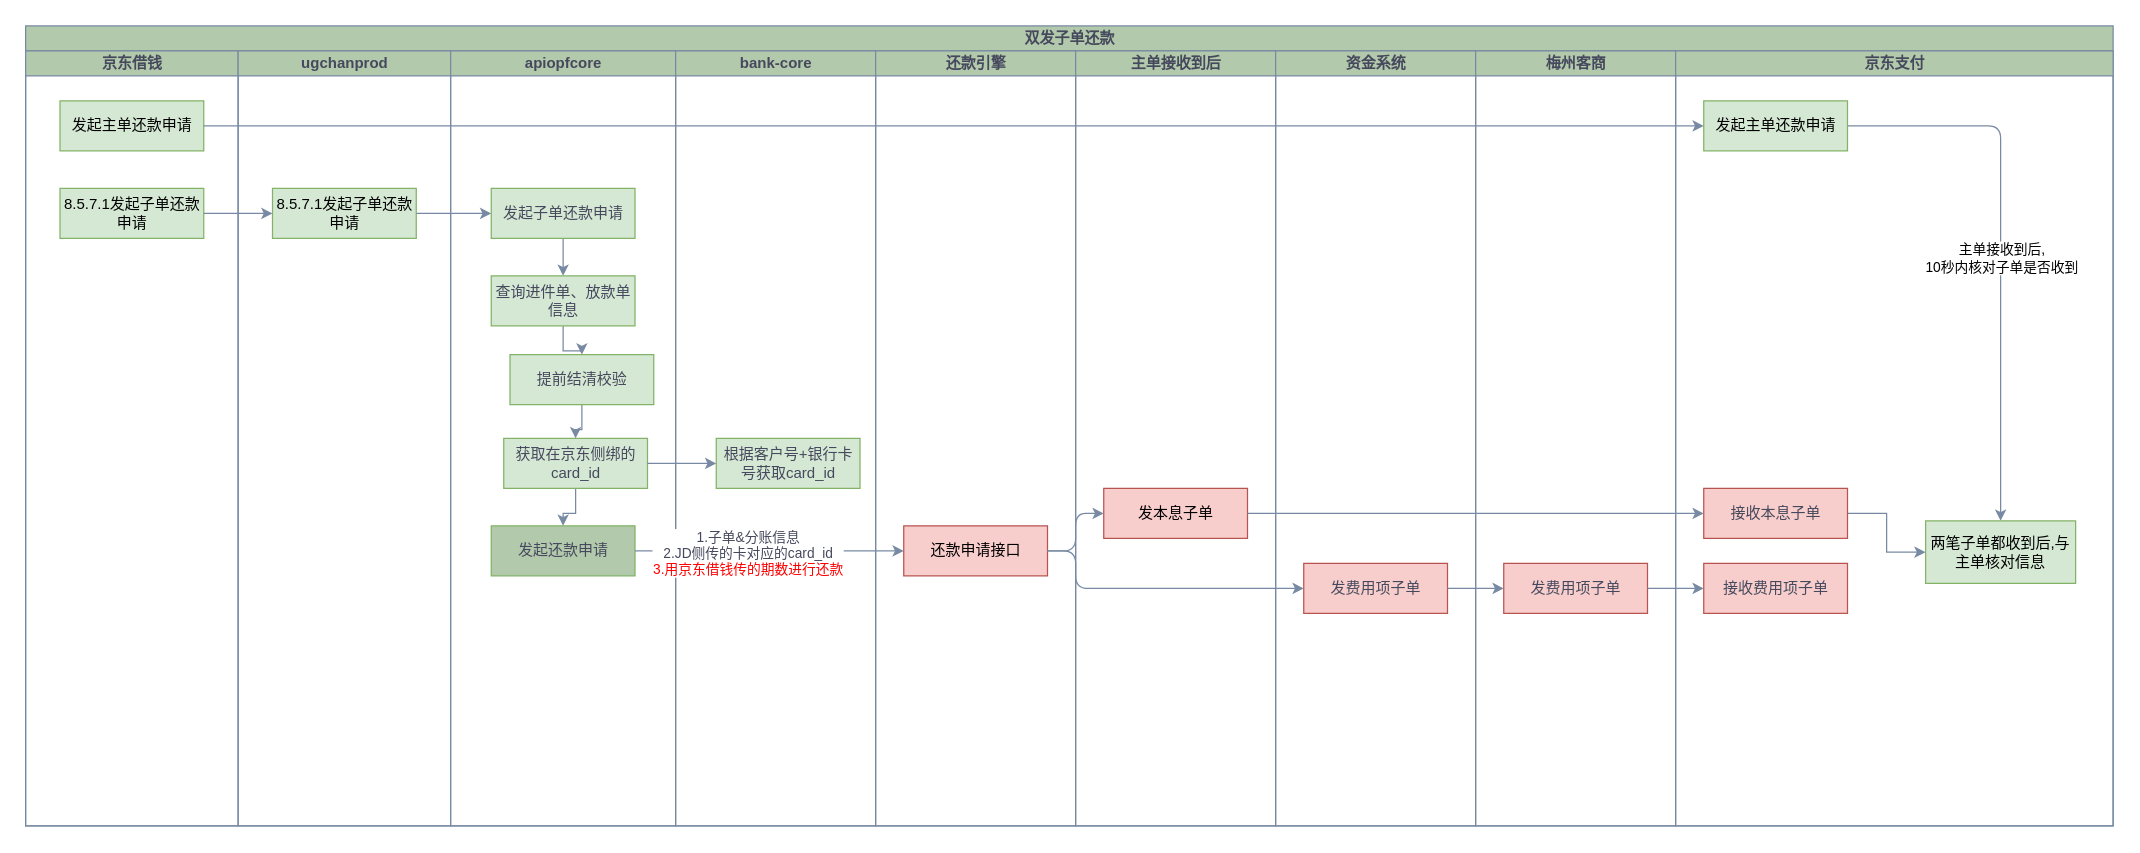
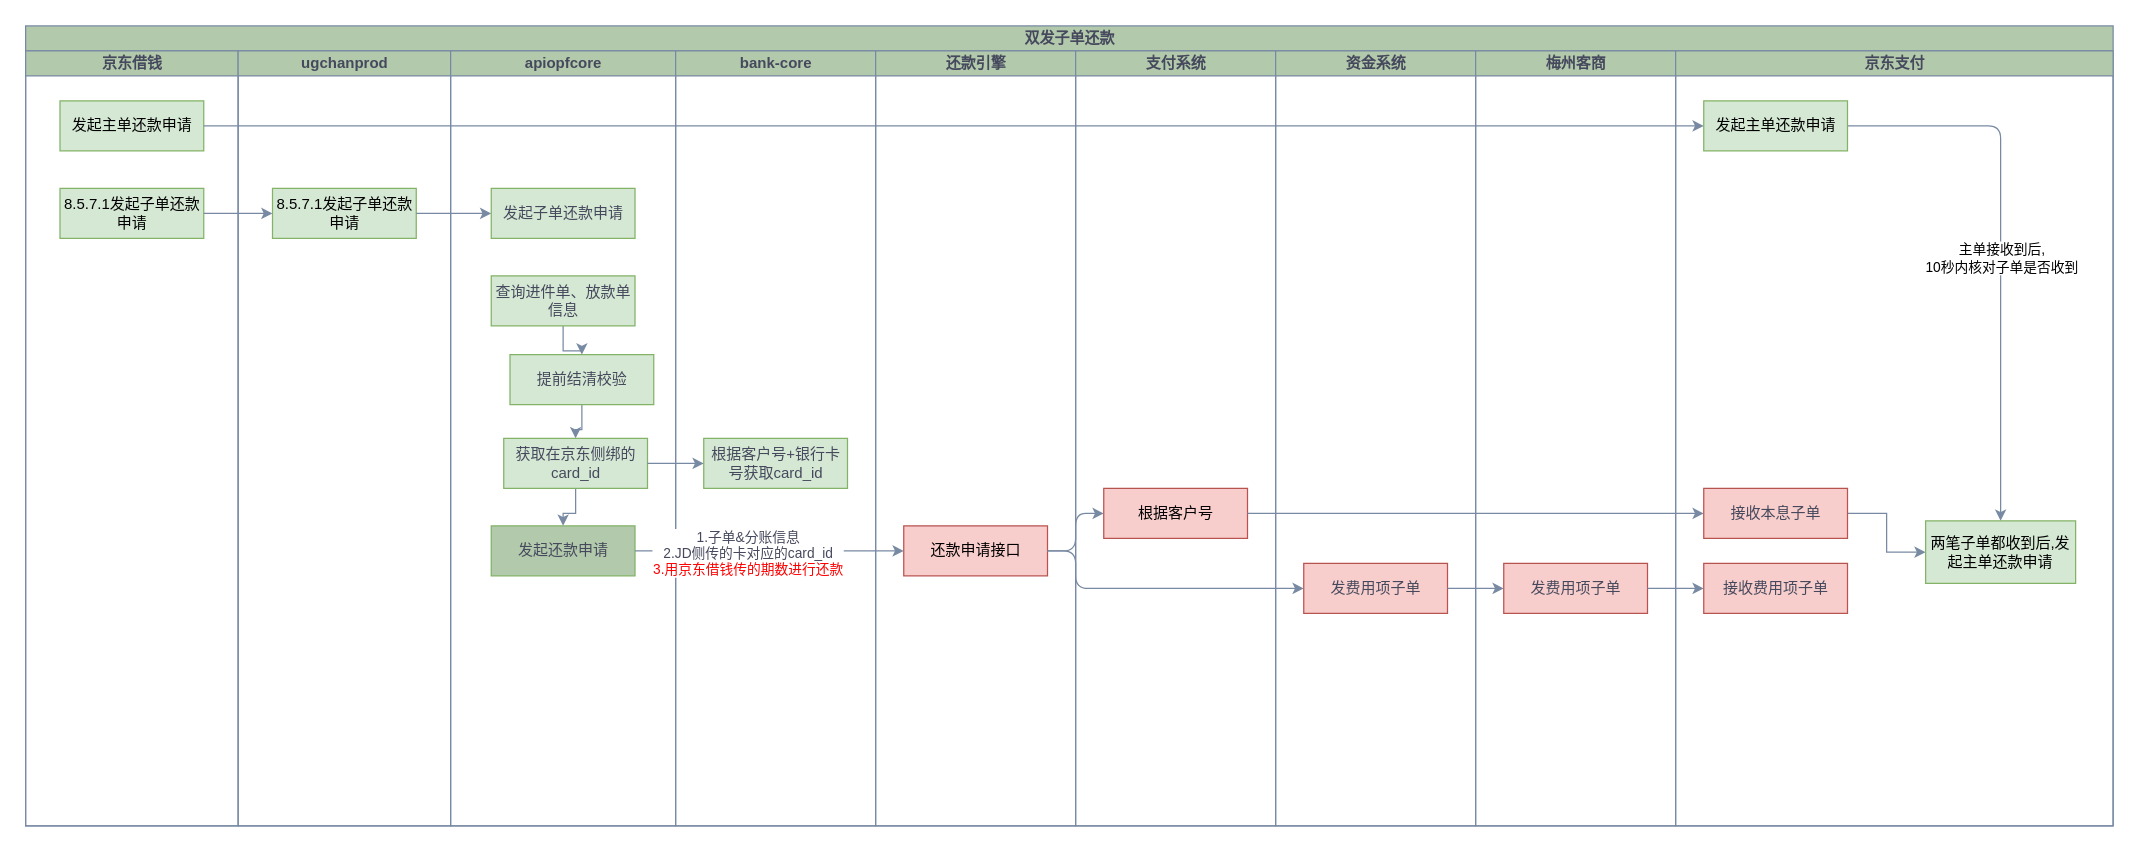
- <mxCell id="22" value="主单接收到后" style="swimlane;startSize=20;html=1;labelBackgroundColor=none;fillColor=#B2C9AB;strokeColor=#788AA3;fontColor=#46495D;" vertex="1" parent="2"><mxGeometry x="840" y="20" width="160" height="620" as="geometry" /></mxCell>
+ <mxCell id="22" value="支付系统" style="swimlane;startSize=20;html=1;labelBackgroundColor=none;fillColor=#B2C9AB;strokeColor=#788AA3;fontColor=#46495D;" vertex="1" parent="2"><mxGeometry x="840" y="20" width="160" height="620" as="geometry" /></mxCell>
- <mxCell id="9" value="" style="edgeStyle=orthogonalEdgeStyle;rounded=0;orthogonalLoop=1;jettySize=auto;html=1;strokeColor=#788AA3;fontColor=#46495D;fillColor=#B2C9AB;" edge="1" parent="8" source="10" target="12"><mxGeometry relative="1" as="geometry" /></mxCell>
- <mxCell id="19" value="根据客户号+银行卡号获取card_id" style="rounded=0;whiteSpace=wrap;html=1;fillColor=#d5e8d4;strokeColor=#82b366;fontColor=#46495D;" vertex="1" parent="18"><mxGeometry x="32.5" y="310" width="115" height="40" as="geometry" /></mxCell>
+ <mxCell id="19" value="根据客户号+银行卡号获取card_id" style="rounded=0;whiteSpace=wrap;html=1;fillColor=#d5e8d4;strokeColor=#82b366;fontColor=#46495D;" vertex="1" parent="18"><mxGeometry x="22.5" y="310" width="115" height="40" as="geometry" /></mxCell>
- <mxCell id="23" value="发本息子单" style="rounded=0;whiteSpace=wrap;html=1;fillColor=#f8cecc;strokeColor=#b85450;" vertex="1" parent="22"><mxGeometry x="22.5" y="350" width="115" height="40" as="geometry" /></mxCell>
+ <mxCell id="23" value="根据客户号" style="rounded=0;whiteSpace=wrap;html=1;fillColor=#f8cecc;strokeColor=#b85450;" vertex="1" parent="22"><mxGeometry x="22.5" y="350" width="115" height="40" as="geometry" /></mxCell>
- <mxCell id="35" value="两笔子单都收到后,与主单核对信息" style="rounded=0;whiteSpace=wrap;html=1;fillColor=#d5e8d4;strokeColor=#82b366;" vertex="1" parent="28"><mxGeometry x="200" y="376" width="120" height="50" as="geometry" /></mxCell>
+ <mxCell id="35" value="两笔子单都收到后,发起主单还款申请" style="rounded=0;whiteSpace=wrap;html=1;fillColor=#d5e8d4;strokeColor=#82b366;" vertex="1" parent="28"><mxGeometry x="200" y="376" width="120" height="50" as="geometry" /></mxCell>
